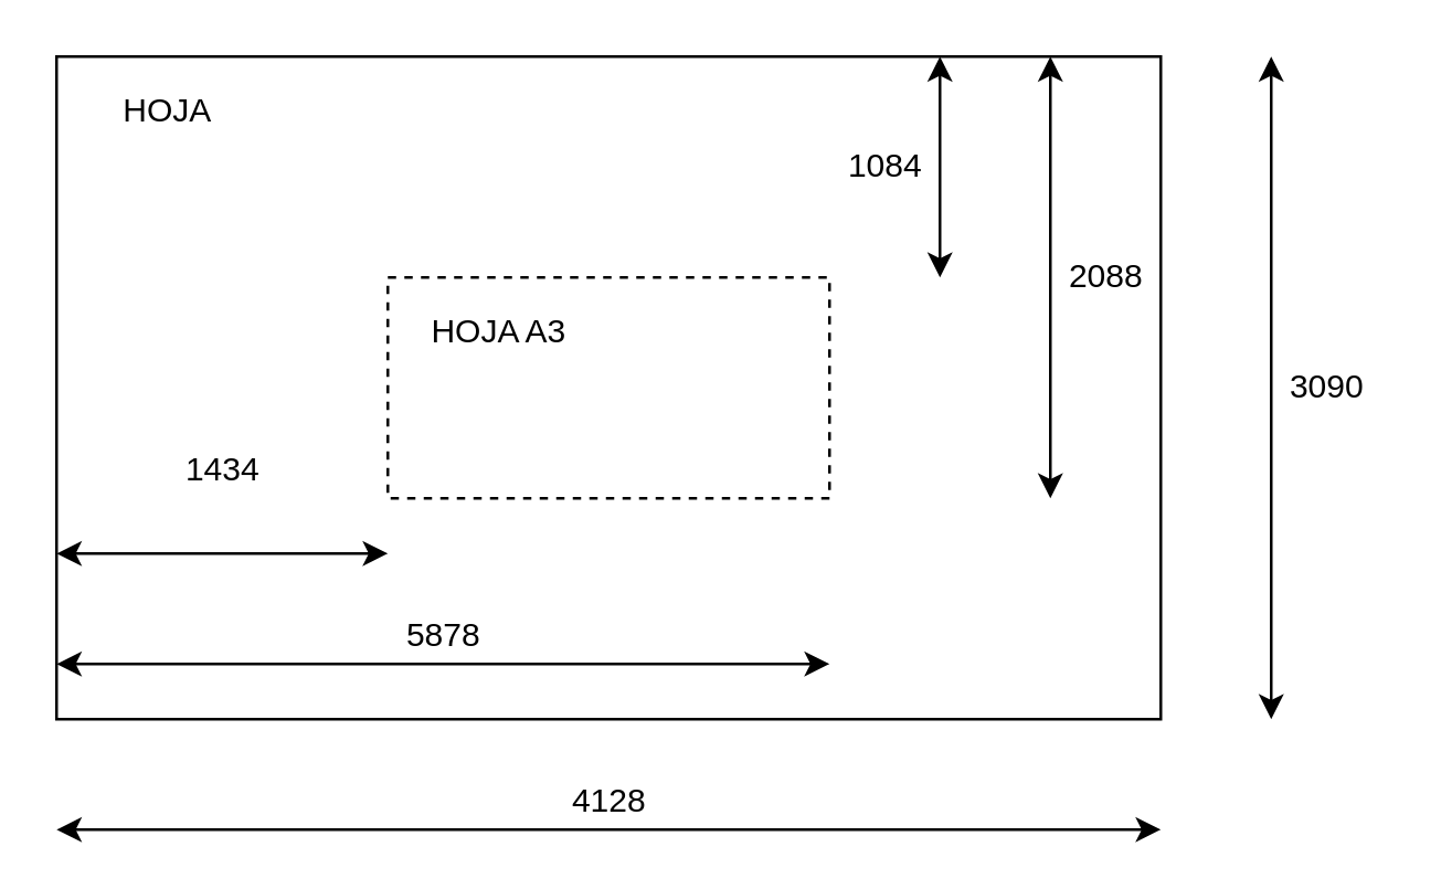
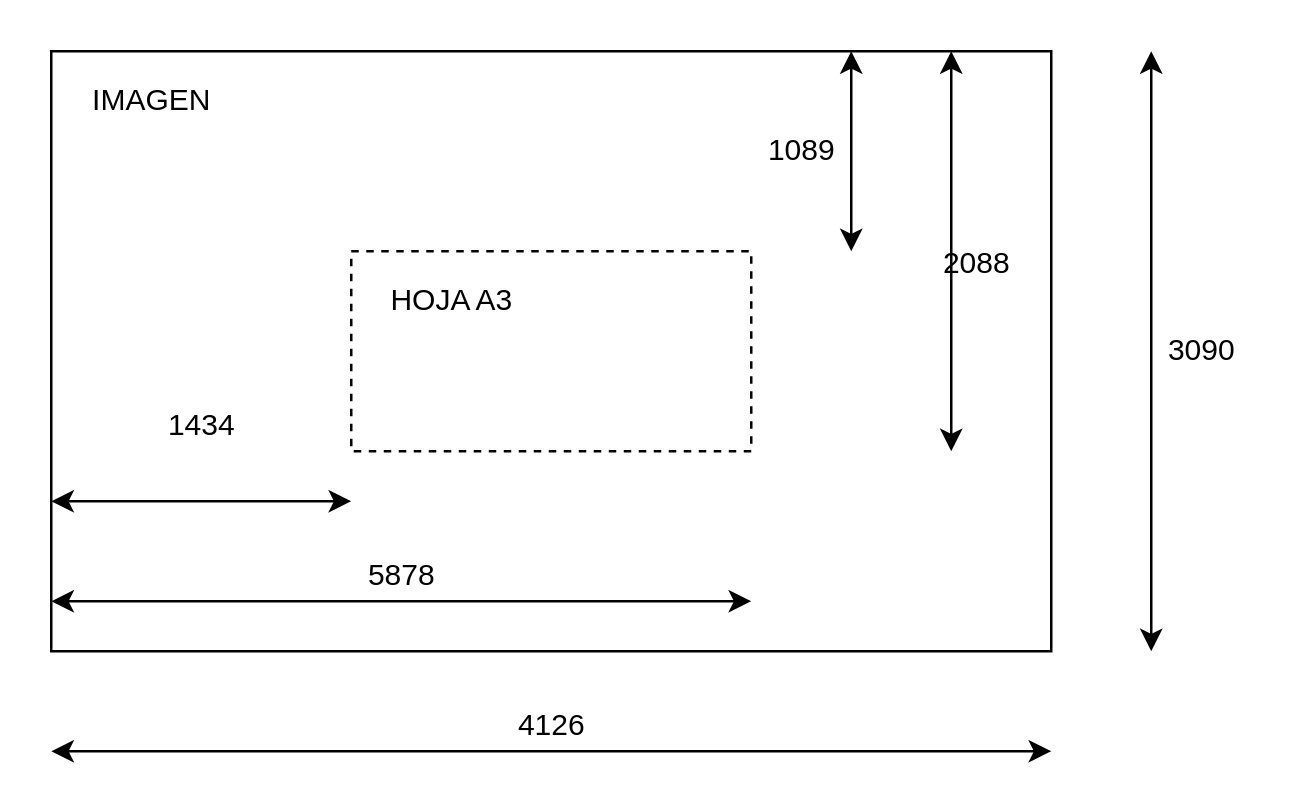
- <mxCell id="17" value="HOJA" style="text;html=1;align=center;verticalAlign=middle;resizable=0;points=[];autosize=1;strokeColor=none;" vertex="1" parent="1"><mxGeometry x="30" y="30" width="60" height="20" as="geometry" /></mxCell>
+ <mxCell id="17" value="IMAGEN" style="text;html=1;align=center;verticalAlign=middle;resizable=0;points=[];autosize=1;strokeColor=none;" vertex="1" parent="1"><mxGeometry x="30" y="30" width="60" height="20" as="geometry" /></mxCell>
- <mxCell id="12" value="1084" style="text;html=1;align=center;verticalAlign=middle;resizable=0;points=[];autosize=1;strokeColor=none;" parent="1" vertex="1"><mxGeometry x="300" y="50" width="40" height="20" as="geometry" /></mxCell>
+ <mxCell id="12" value="1089" style="text;html=1;align=center;verticalAlign=middle;resizable=0;points=[];autosize=1;strokeColor=none;" parent="1" vertex="1"><mxGeometry x="300" y="50" width="40" height="20" as="geometry" /></mxCell>
- <mxCell id="13" value="2088" style="text;html=1;align=center;verticalAlign=middle;resizable=0;points=[];autosize=1;strokeColor=none;" parent="1" vertex="1"><mxGeometry x="380" y="90" width="40" height="20" as="geometry" /></mxCell>
+ <mxCell id="13" value="2088" style="text;html=1;align=center;verticalAlign=middle;resizable=0;points=[];autosize=1;strokeColor=none;" parent="1" vertex="1"><mxGeometry x="370" y="95" width="40" height="20" as="geometry" /></mxCell>
- <mxCell id="9" value="4128" style="text;html=1;align=center;verticalAlign=middle;resizable=0;points=[];autosize=1;strokeColor=none;" parent="1" vertex="1"><mxGeometry x="200" y="280" width="40" height="20" as="geometry" /></mxCell>
+ <mxCell id="9" value="4126" style="text;html=1;align=center;verticalAlign=middle;resizable=0;points=[];autosize=1;strokeColor=none;" parent="1" vertex="1"><mxGeometry x="200" y="280" width="40" height="20" as="geometry" /></mxCell>
